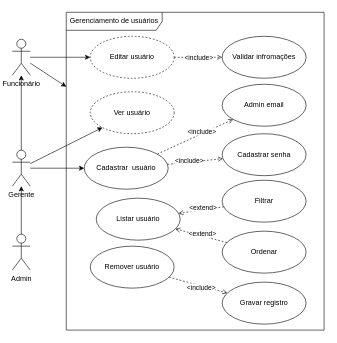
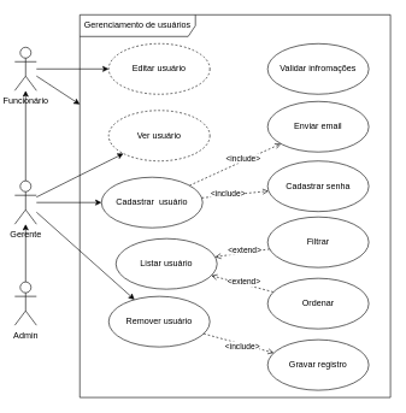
- <mxCell id="18" style="edgeStyle=none;html=1;endArrow=open;endFill=0;dashed=1;" edge="1" parent="1" source="20" target="35"><mxGeometry relative="1" as="geometry" /></mxCell>
- <mxCell id="19" value="&amp;lt;include&amp;gt;" style="edgeLabel;html=1;align=center;verticalAlign=middle;resizable=0;points=[];" vertex="1" connectable="0" parent="18"><mxGeometry x="-0.593" y="-1" relative="1" as="geometry"><mxPoint x="24" y="-1" as="offset" /></mxGeometry></mxCell>
- <mxCell id="32" value="Admin email" style="ellipse;whiteSpace=wrap;html=1;" parent="1" vertex="1"><mxGeometry x="370" y="140" width="140" height="70" as="geometry" /></mxCell>
+ <mxCell id="32" value="Enviar email" style="ellipse;whiteSpace=wrap;html=1;" parent="1" vertex="1"><mxGeometry x="370" y="140" width="140" height="70" as="geometry" /></mxCell>
+ <mxCell id="8" style="edgeStyle=none;html=1;endArrow=classic;endFill=1;" parent="1" source="9" target="23" edge="1"><mxGeometry relative="1" as="geometry" /></mxCell>
